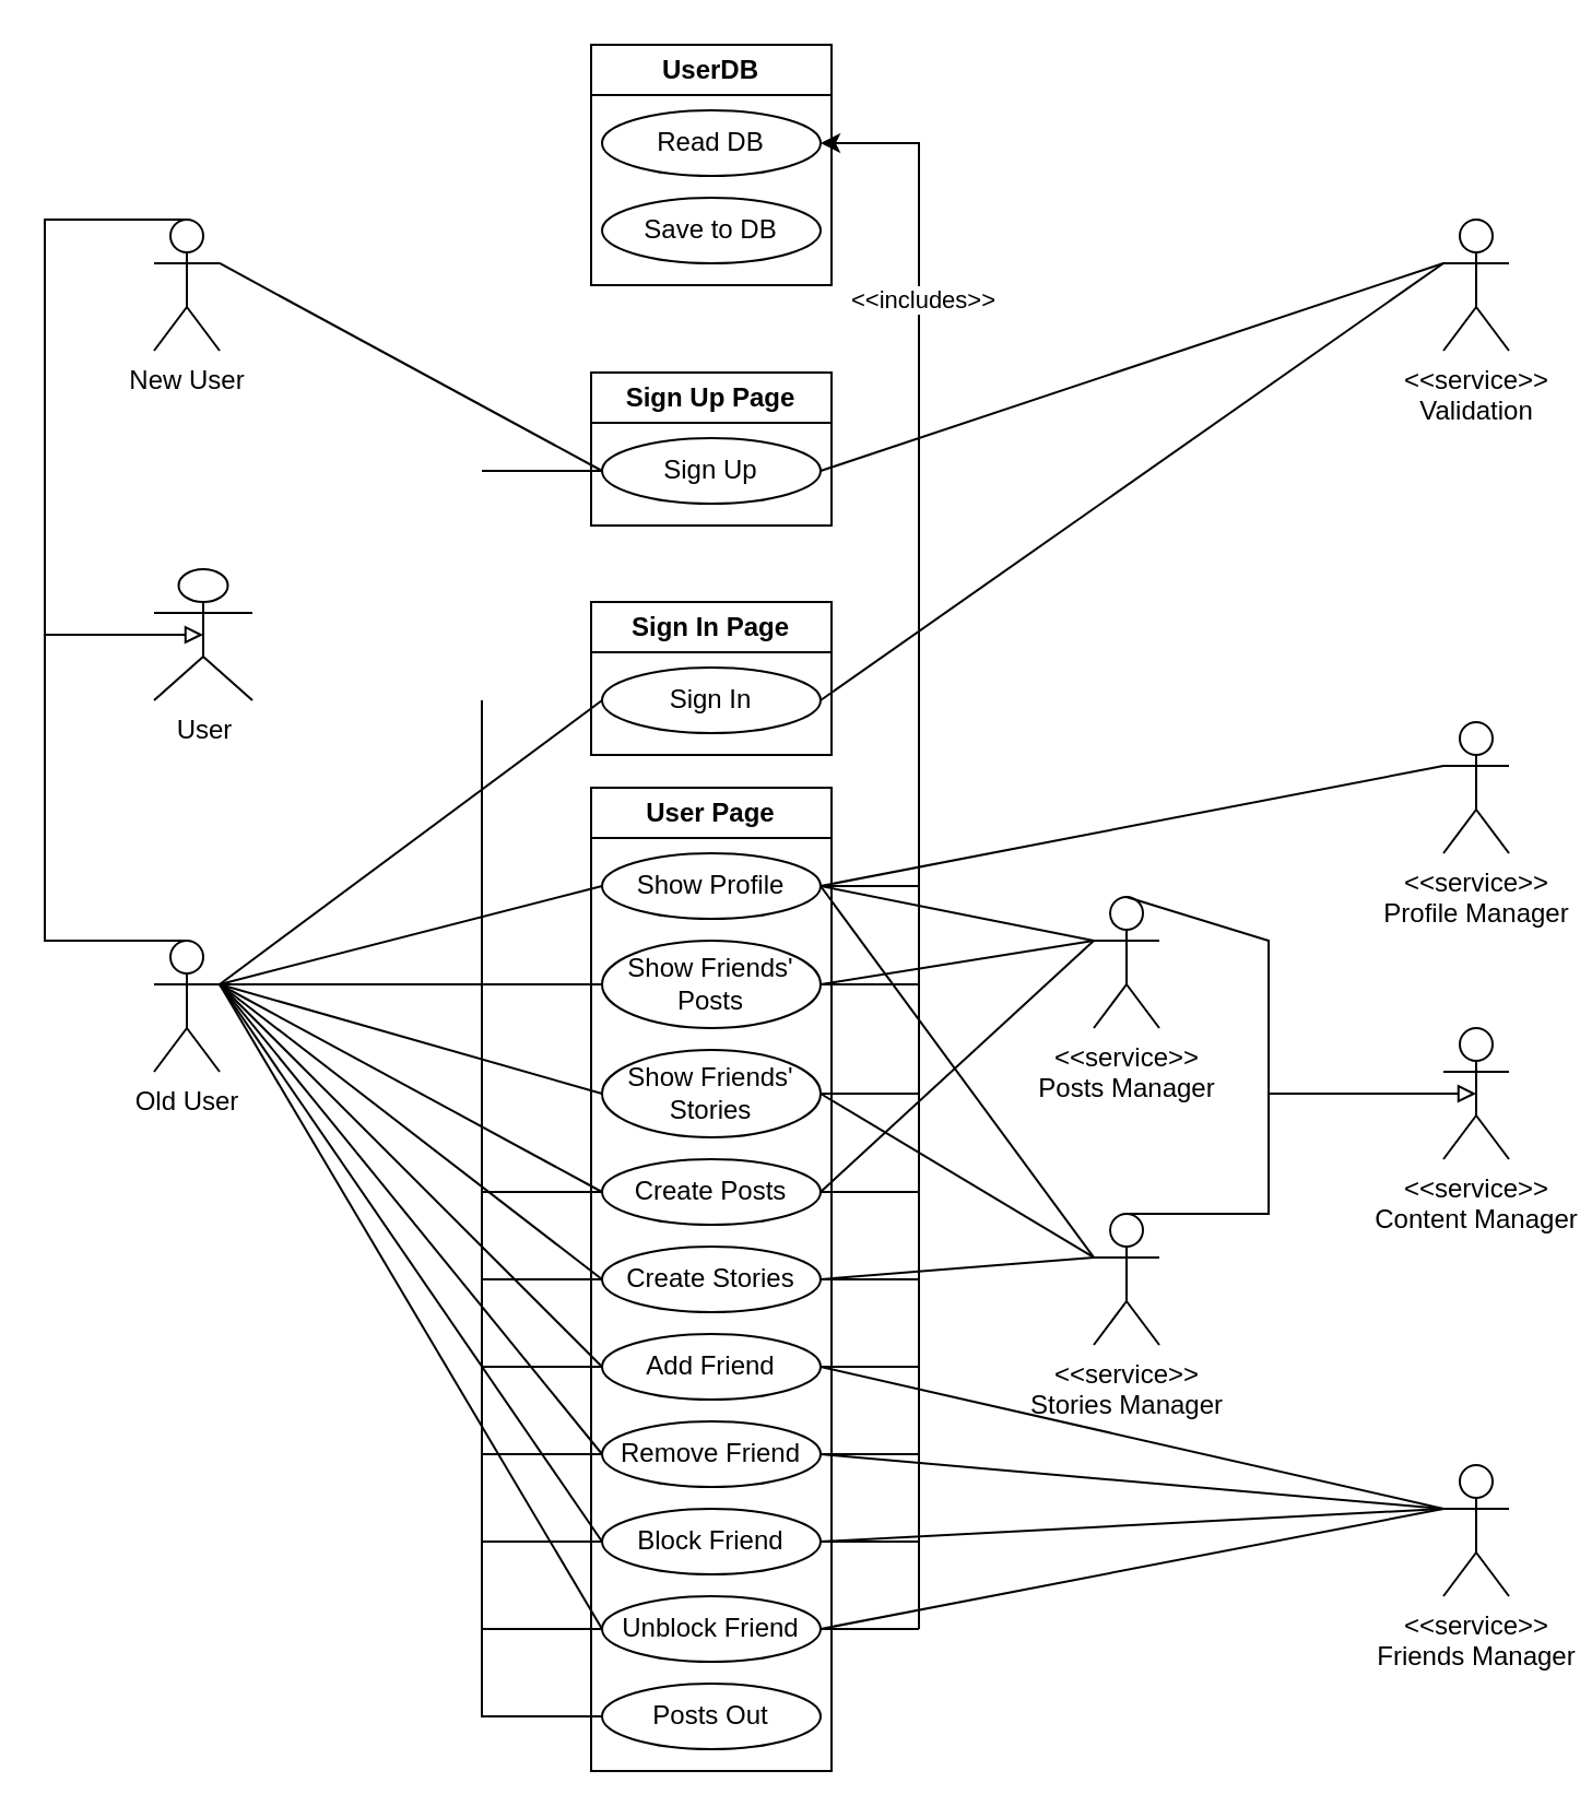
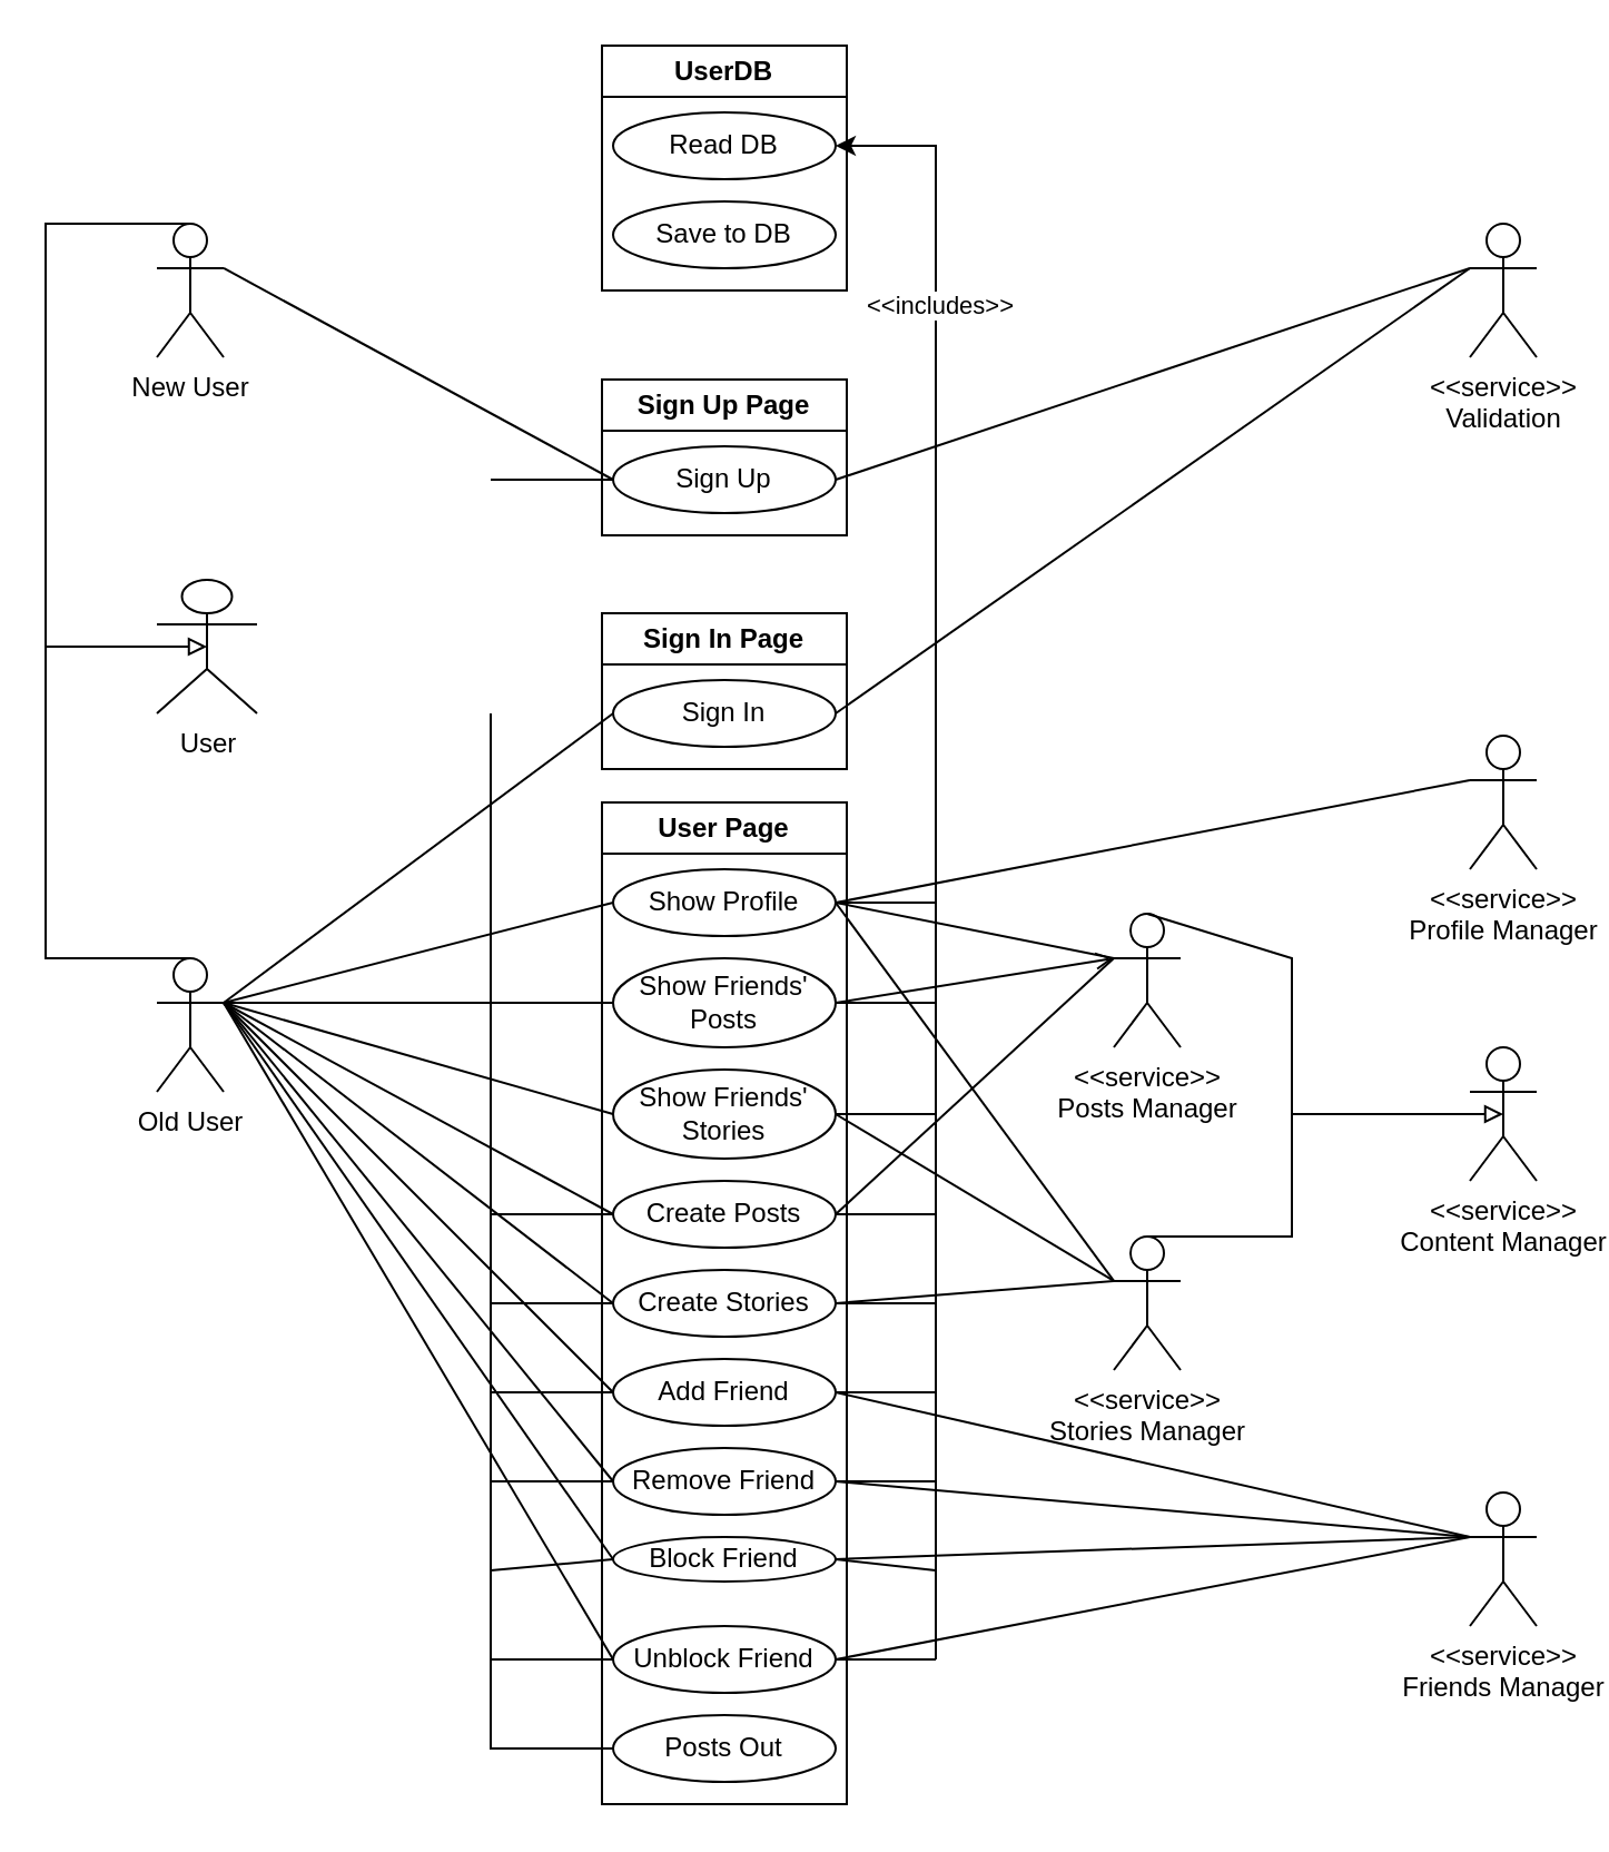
- <mxCell id="37" value="" style="endArrow=none;html=1;rounded=0;exitX=1;exitY=0.5;exitDx=0;exitDy=0;entryX=0;entryY=0.333;entryDx=0;entryDy=0;entryPerimeter=0;" edge="1" parent="1" source="18" target="36"><mxGeometry width="50" height="50" relative="1" as="geometry"><mxPoint x="440" y="620" as="sourcePoint" /><mxPoint x="490" y="570" as="targetPoint" /></mxGeometry></mxCell>
+ <mxCell id="37" value="" style="endArrow=open;html=1;rounded=0;exitX=1;exitY=0.5;exitDx=0;exitDy=0;entryX=0;entryY=0.333;entryDx=0;entryDy=0;entryPerimeter=0;" edge="1" parent="1" source="18" target="36"><mxGeometry width="50" height="50" relative="1" as="geometry"><mxPoint x="440" y="620" as="sourcePoint" /><mxPoint x="490" y="570" as="targetPoint" /></mxGeometry></mxCell>
- <mxCell id="21" value="Block Friend" style="ellipse;whiteSpace=wrap;html=1;" vertex="1" parent="15"><mxGeometry x="5" y="330" width="100" height="30" as="geometry" /></mxCell>
+ <mxCell id="21" value="Block Friend" style="ellipse;whiteSpace=wrap;html=1;" vertex="1" parent="15"><mxGeometry x="5" y="330" width="100" height="20" as="geometry" /></mxCell>
